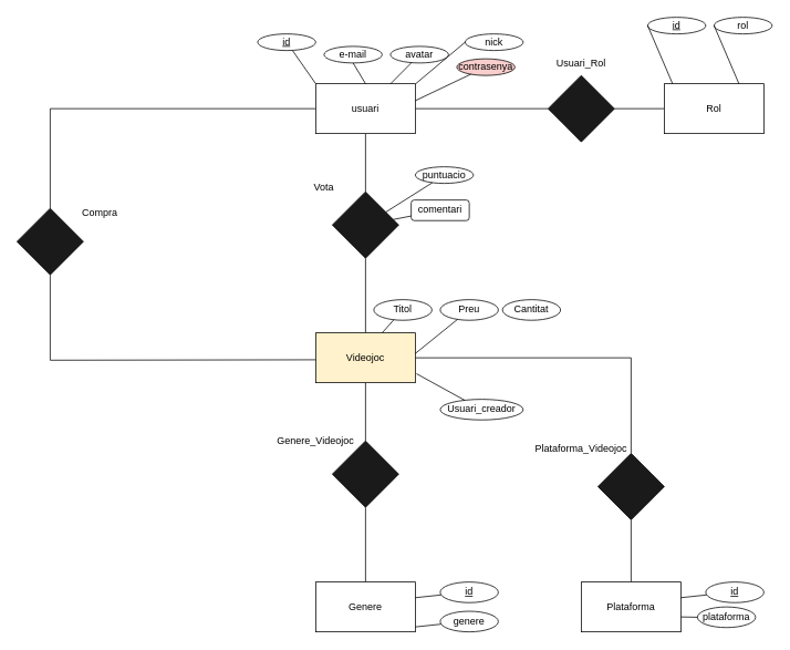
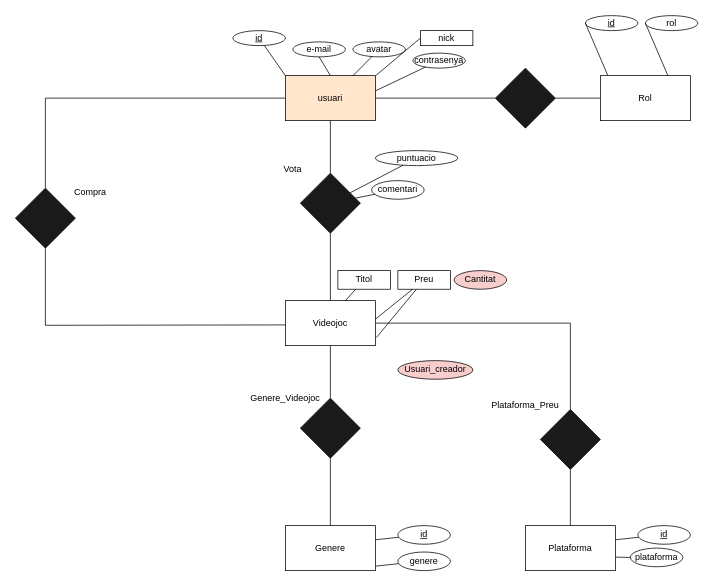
- <mxCell id="9" value="nick" style="ellipse;whiteSpace=wrap;html=1;rounded=0;" vertex="1" parent="1"><mxGeometry x="560" y="40" width="70" height="20" as="geometry" /></mxCell>
+ <mxCell id="9" value="nick" style="whiteSpace=wrap;html=1;rounded=0;" vertex="1" parent="1"><mxGeometry x="560" y="40" width="70" height="20" as="geometry" /></mxCell>
- <mxCell id="23" value="Usuari_Rol" style="text;html=1;strokeColor=none;fillColor=none;align=center;verticalAlign=middle;whiteSpace=wrap;rounded=0;" vertex="1" parent="1"><mxGeometry x="670" y="60" width="60" height="30" as="geometry" /></mxCell>
- <mxCell id="10" value="contrasenya" style="ellipse;whiteSpace=wrap;html=1;rounded=0;fillColor=#f8cecc;" vertex="1" parent="1"><mxGeometry x="550" y="70" width="70" height="20" as="geometry" /></mxCell>
+ <mxCell id="10" value="contrasenya" style="ellipse;whiteSpace=wrap;html=1;rounded=0;" vertex="1" parent="1"><mxGeometry x="550" y="70" width="70" height="20" as="geometry" /></mxCell>
- <mxCell id="5" value="usuari" style="rounded=0;whiteSpace=wrap;html=1;" vertex="1" parent="1"><mxGeometry x="380" y="100" width="120" height="60" as="geometry" /></mxCell>
+ <mxCell id="5" value="usuari" style="rounded=0;whiteSpace=wrap;html=1;fillColor=#ffe6cc;" vertex="1" parent="1"><mxGeometry x="380" y="100" width="120" height="60" as="geometry" /></mxCell>
- <mxCell id="26" value="puntuacio" style="ellipse;whiteSpace=wrap;html=1;rounded=0;" vertex="1" parent="1"><mxGeometry x="500" y="200" width="70" height="20" as="geometry" /></mxCell>
+ <mxCell id="26" value="puntuacio" style="ellipse;whiteSpace=wrap;html=1;rounded=0;" vertex="1" parent="1"><mxGeometry x="500" y="200" width="110" height="20" as="geometry" /></mxCell>
- <mxCell id="28" value="comentari" style="whiteSpace=wrap;html=1;rounded=1;" vertex="1" parent="1"><mxGeometry x="495" y="240" width="70" height="24.81" as="geometry" /></mxCell>
+ <mxCell id="28" value="comentari" style="ellipse;whiteSpace=wrap;html=1;rounded=0;" vertex="1" parent="1"><mxGeometry x="495" y="240" width="70" height="24.81" as="geometry" /></mxCell>
- <mxCell id="34" value="Titol" style="ellipse;whiteSpace=wrap;html=1;rounded=0;" vertex="1" parent="1"><mxGeometry x="450" y="360" width="70" height="24.81" as="geometry" /></mxCell>
+ <mxCell id="34" value="Titol" style="whiteSpace=wrap;html=1;rounded=0;" vertex="1" parent="1"><mxGeometry x="450" y="360" width="70" height="24.81" as="geometry" /></mxCell>
- <mxCell id="36" value="Preu" style="ellipse;whiteSpace=wrap;html=1;rounded=0;" vertex="1" parent="1"><mxGeometry x="530" y="360" width="70" height="24.81" as="geometry" /></mxCell>
+ <mxCell id="36" value="Preu" style="whiteSpace=wrap;html=1;rounded=0;" vertex="1" parent="1"><mxGeometry x="530" y="360" width="70" height="24.81" as="geometry" /></mxCell>
- <mxCell id="38" value="Cantitat" style="ellipse;whiteSpace=wrap;html=1;rounded=0;" vertex="1" parent="1"><mxGeometry x="605" y="360" width="70" height="24.81" as="geometry" /></mxCell>
+ <mxCell id="38" value="Cantitat" style="ellipse;whiteSpace=wrap;html=1;rounded=0;fillColor=#f8cecc;" vertex="1" parent="1"><mxGeometry x="605" y="360" width="70" height="24.81" as="geometry" /></mxCell>
- <mxCell id="33" value="Videojoc" style="whiteSpace=wrap;html=1;rounded=0;fillColor=#fff2cc;" vertex="1" parent="1"><mxGeometry x="380" y="400" width="120" height="60" as="geometry" /></mxCell>
+ <mxCell id="33" value="Videojoc" style="whiteSpace=wrap;html=1;rounded=0;" vertex="1" parent="1"><mxGeometry x="380" y="400" width="120" height="60" as="geometry" /></mxCell>
- <mxCell id="40" value="" style="endArrow=none;html=1;rounded=0;exitX=1.012;exitY=0.82;exitDx=0;exitDy=0;exitPerimeter=0;" edge="1" parent="1" target="39" source="33"><mxGeometry width="50" height="50" relative="1" as="geometry"><mxPoint x="495" y="454.013" as="sourcePoint" /><mxPoint x="533.136" y="444.426" as="targetPoint" /></mxGeometry></mxCell>
+ <mxCell id="40" value="" style="endArrow=none;html=1;rounded=0;exitX=1.012;exitY=0.82;exitDx=0;exitDy=0;exitPerimeter=0;" edge="1" parent="1" target="36" source="33"><mxGeometry width="50" height="50" relative="1" as="geometry"><mxPoint x="495" y="454.013" as="sourcePoint" /><mxPoint x="533.136" y="444.426" as="targetPoint" /></mxGeometry></mxCell>
- <mxCell id="39" value="Usuari_creador" style="ellipse;whiteSpace=wrap;html=1;rounded=0;" vertex="1" parent="1"><mxGeometry x="530" y="480" width="100" height="24.81" as="geometry" /></mxCell>
+ <mxCell id="39" value="Usuari_creador" style="ellipse;whiteSpace=wrap;html=1;rounded=0;fillColor=#f8cecc;" vertex="1" parent="1"><mxGeometry x="530" y="480" width="100" height="24.81" as="geometry" /></mxCell>
- <mxCell id="52" value="Plataforma_Videojoc" style="text;html=1;strokeColor=none;fillColor=none;align=center;verticalAlign=middle;whiteSpace=wrap;rounded=0;" vertex="1" parent="1"><mxGeometry x="670" y="525" width="60" height="30" as="geometry" /></mxCell>
+ <mxCell id="52" value="Plataforma_Preu" style="text;html=1;strokeColor=none;fillColor=none;align=center;verticalAlign=middle;whiteSpace=wrap;rounded=0;" vertex="1" parent="1"><mxGeometry x="670" y="525" width="60" height="30" as="geometry" /></mxCell>
